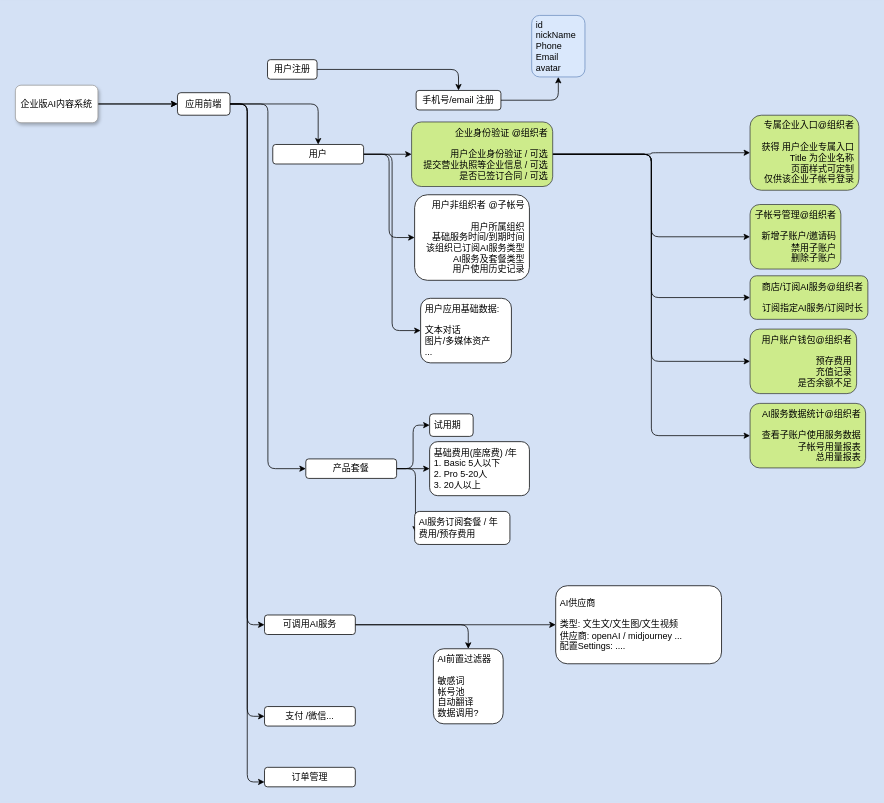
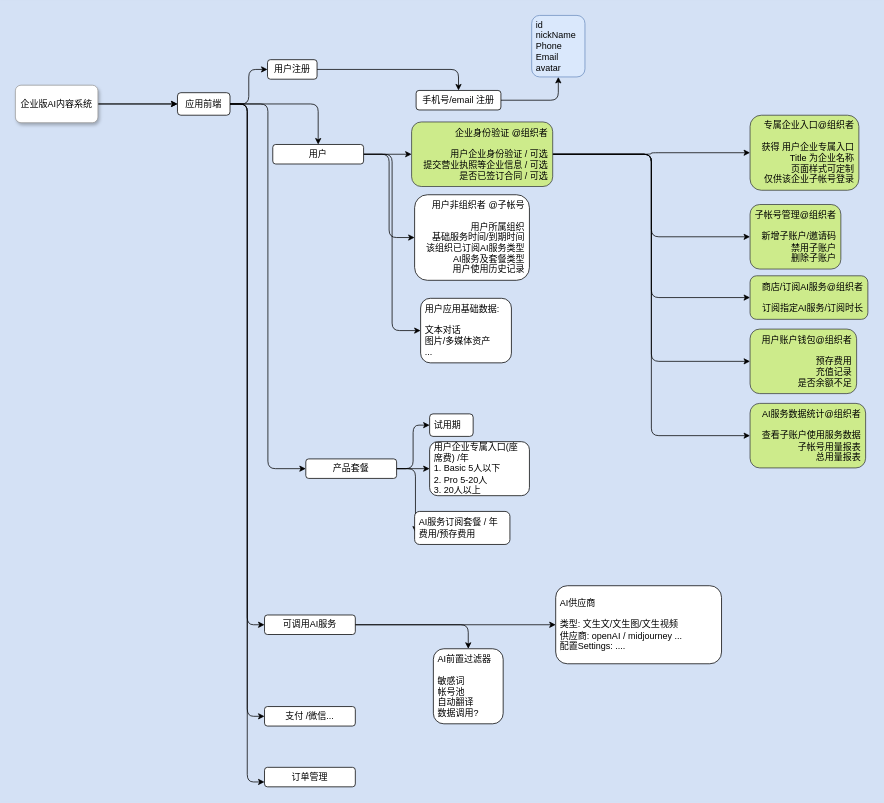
+ <mxCell id="5" value="" style="edgeStyle=orthogonalEdgeStyle;rounded=1;orthogonalLoop=1;jettySize=auto;html=1;fontFamily=Helvetica;fontSize=12;fontColor=default;entryX=0;entryY=0.5;entryDx=0;entryDy=0;spacingLeft=4;spacingBottom=4;spacingTop=4;spacingRight=4;" parent="1" source="11" target="13" edge="1"><mxGeometry relative="1" as="geometry" /></mxCell>
- <mxCell id="39" value="基础费用(座席费) /年&lt;br&gt;1. Basic 5人以下&lt;br&gt;2. Pro 5-20人&lt;br&gt;3. 20人以上" style="whiteSpace=wrap;html=1;rounded=1;spacingLeft=4;spacingBottom=4;spacingTop=4;spacingRight=4;align=left;" parent="1" vertex="1"><mxGeometry x="572" y="588" width="133" height="72" as="geometry" /></mxCell>
+ <mxCell id="39" value="用户企业专属入口(座席费) /年&lt;br&gt;1. Basic 5人以下&lt;br&gt;2. Pro 5-20人&lt;br&gt;3. 20人以上" style="whiteSpace=wrap;html=1;rounded=1;spacingLeft=4;spacingBottom=4;spacingTop=4;spacingRight=4;align=left;" parent="1" vertex="1"><mxGeometry x="572" y="588" width="133" height="72" as="geometry" /></mxCell>
